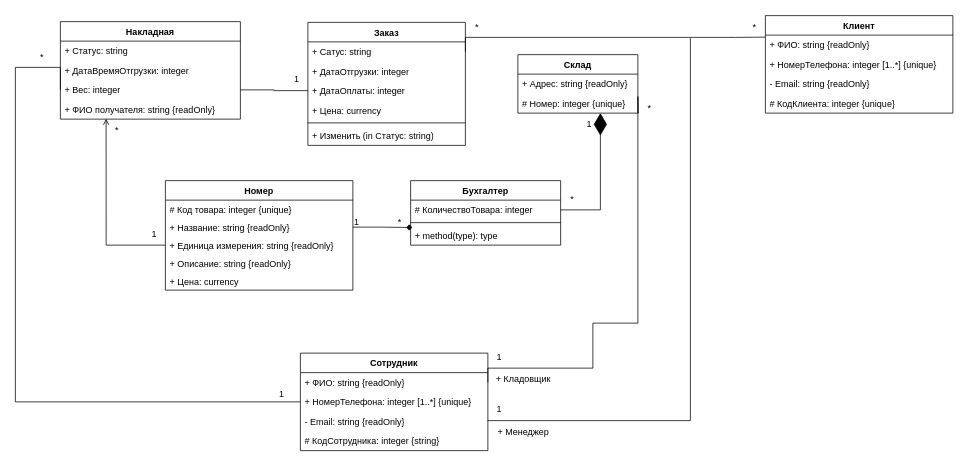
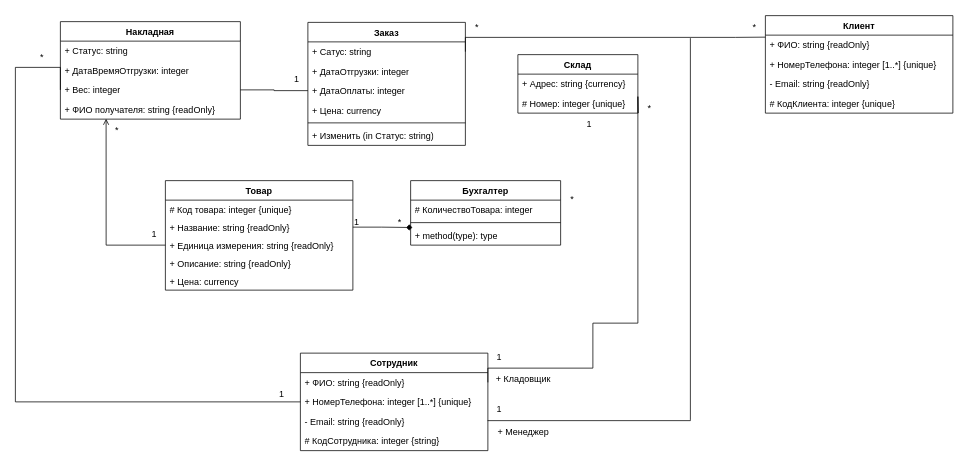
- <mxCell id="19" value="+ Адрес: string {readOnly}" style="text;strokeColor=none;fillColor=none;align=left;verticalAlign=top;spacingLeft=4;spacingRight=4;overflow=hidden;rotatable=0;points=[[0,0.5],[1,0.5]];portConstraint=eastwest;whiteSpace=wrap;html=1;" vertex="1" parent="18"><mxGeometry y="26" width="160" height="26" as="geometry" /></mxCell>
+ <mxCell id="19" value="+ Адрес: string {currency}" style="text;strokeColor=none;fillColor=none;align=left;verticalAlign=top;spacingLeft=4;spacingRight=4;overflow=hidden;rotatable=0;points=[[0,0.5],[1,0.5]];portConstraint=eastwest;whiteSpace=wrap;html=1;" vertex="1" parent="18"><mxGeometry y="26" width="160" height="26" as="geometry" /></mxCell>
- <mxCell id="51" style="edgeStyle=orthogonalEdgeStyle;rounded=0;orthogonalLoop=1;jettySize=auto;html=1;exitX=1;exitY=0.5;exitDx=0;exitDy=0;endArrow=diamondThin;endFill=1;endSize=27;" edge="1" parent="1" source="34" target="20"><mxGeometry relative="1" as="geometry"><Array as="points"><mxPoint x="800" y="279" /></Array></mxGeometry></mxCell>
- <mxCell id="2" value="Номер" style="swimlane;fontStyle=1;align=center;verticalAlign=top;childLayout=stackLayout;horizontal=1;startSize=26;horizontalStack=0;resizeParent=1;resizeParentMax=0;resizeLast=0;collapsible=1;marginBottom=0;whiteSpace=wrap;html=1;" vertex="1" parent="1"><mxGeometry x="220" y="240" width="250" height="146" as="geometry"><mxRectangle x="700" y="300" width="80" height="30" as="alternateBounds" /></mxGeometry></mxCell>
+ <mxCell id="2" value="Товар" style="swimlane;fontStyle=1;align=center;verticalAlign=top;childLayout=stackLayout;horizontal=1;startSize=26;horizontalStack=0;resizeParent=1;resizeParentMax=0;resizeLast=0;collapsible=1;marginBottom=0;whiteSpace=wrap;html=1;" vertex="1" parent="1"><mxGeometry x="220" y="240" width="250" height="146" as="geometry"><mxRectangle x="700" y="300" width="80" height="30" as="alternateBounds" /></mxGeometry></mxCell>
